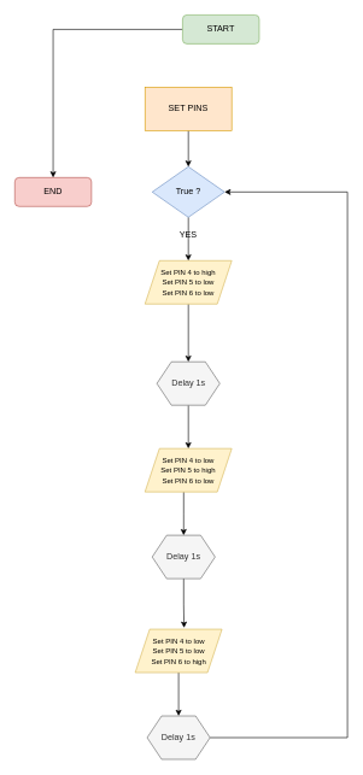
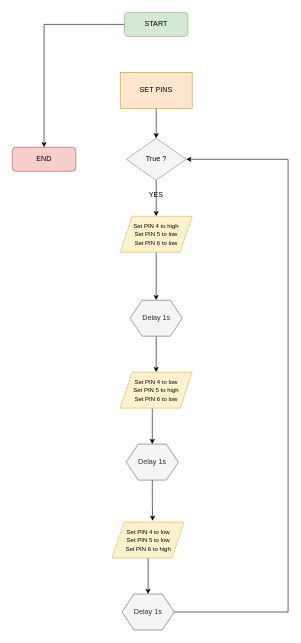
- <mxCell id="3" value="START" style="rounded=1;whiteSpace=wrap;html=1;fillColor=#d5e8d4;strokeColor=#82b366;" vertex="1" parent="1"><mxGeometry x="252" y="20" width="106" height="40" as="geometry" /></mxCell>
+ <mxCell id="3" value="START" style="rounded=1;whiteSpace=wrap;html=1;fillColor=#d5e8d4;strokeColor=#82b366;" vertex="1" parent="1"><mxGeometry x="207" y="20" width="106" height="40" as="geometry" /></mxCell>
- <mxCell id="7" value="True ?" style="rhombus;whiteSpace=wrap;html=1;fillColor=#dae8fc;strokeColor=#6c8ebf;" vertex="1" parent="1"><mxGeometry x="210" y="230" width="100" height="70" as="geometry" /></mxCell>
+ <mxCell id="7" value="True ?" style="rhombus;whiteSpace=wrap;html=1;fillColor=#f5f5f5;strokeColor=#6c8ebf;" vertex="1" parent="1"><mxGeometry x="210" y="230" width="100" height="70" as="geometry" /></mxCell>
